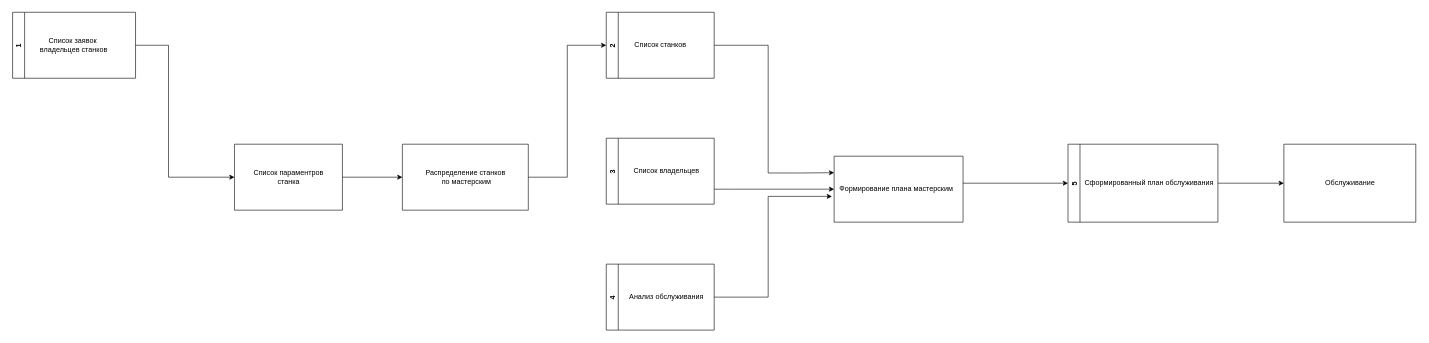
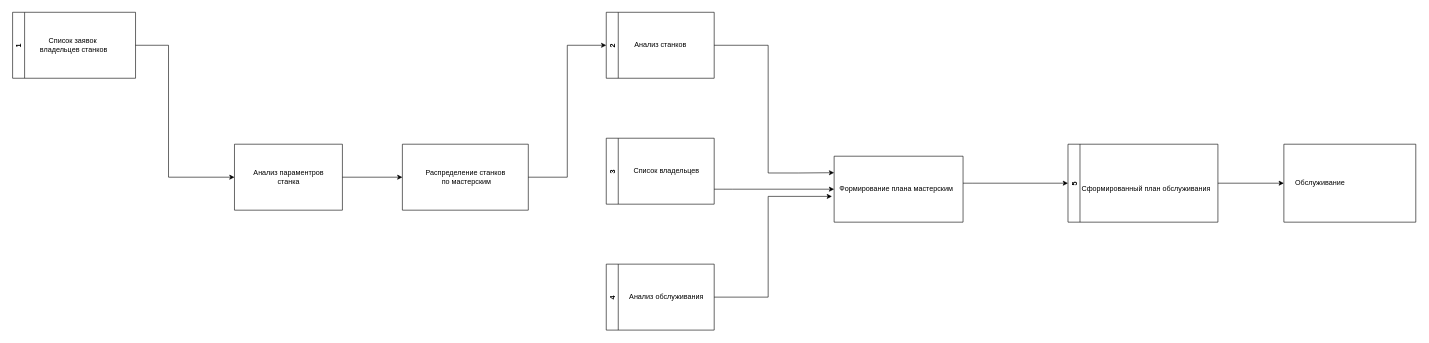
- <mxCell id="10" value="Список станков" style="text;html=1;align=center;verticalAlign=middle;resizable=0;points=[];autosize=1;strokeColor=none;fillColor=none;" vertex="1" parent="9"><mxGeometry x="40" y="45" width="100" height="20" as="geometry" /></mxCell>
+ <mxCell id="10" value="Анализ станков" style="text;html=1;align=center;verticalAlign=middle;resizable=0;points=[];autosize=1;strokeColor=none;fillColor=none;" vertex="1" parent="9"><mxGeometry x="40" y="45" width="100" height="20" as="geometry" /></mxCell>
- <mxCell id="7" value="Список параментров&lt;br&gt;станка" style="text;html=1;align=center;verticalAlign=middle;resizable=0;points=[];autosize=1;strokeColor=none;fillColor=none;" vertex="1" parent="6"><mxGeometry x="25" y="40" width="130" height="30" as="geometry" /></mxCell>
+ <mxCell id="7" value="Анализ параментров&lt;br&gt;станка" style="text;html=1;align=center;verticalAlign=middle;resizable=0;points=[];autosize=1;strokeColor=none;fillColor=none;" vertex="1" parent="6"><mxGeometry x="25" y="40" width="130" height="30" as="geometry" /></mxCell>
- <mxCell id="22" value="Сформированный план обслуживания" style="text;html=1;align=center;verticalAlign=middle;resizable=0;points=[];autosize=1;strokeColor=none;fillColor=none;" vertex="1" parent="21"><mxGeometry x="20" y="55" width="230" height="20" as="geometry" /></mxCell>
+ <mxCell id="22" value="Сформированный план обслуживания" style="text;html=1;align=center;verticalAlign=middle;resizable=0;points=[];autosize=1;strokeColor=none;fillColor=none;" vertex="1" parent="21"><mxGeometry x="15" y="65" width="230" height="20" as="geometry" /></mxCell>
- <mxCell id="27" value="Обслуживание" style="text;html=1;align=center;verticalAlign=middle;resizable=0;points=[];autosize=1;strokeColor=none;fillColor=none;" vertex="1" parent="26"><mxGeometry x="60" y="55" width="100" height="20" as="geometry" /></mxCell>
+ <mxCell id="27" value="Обслуживание" style="text;html=1;align=center;verticalAlign=middle;resizable=0;points=[];autosize=1;strokeColor=none;fillColor=none;" vertex="1" parent="26"><mxGeometry x="10" y="55" width="100" height="20" as="geometry" /></mxCell>
